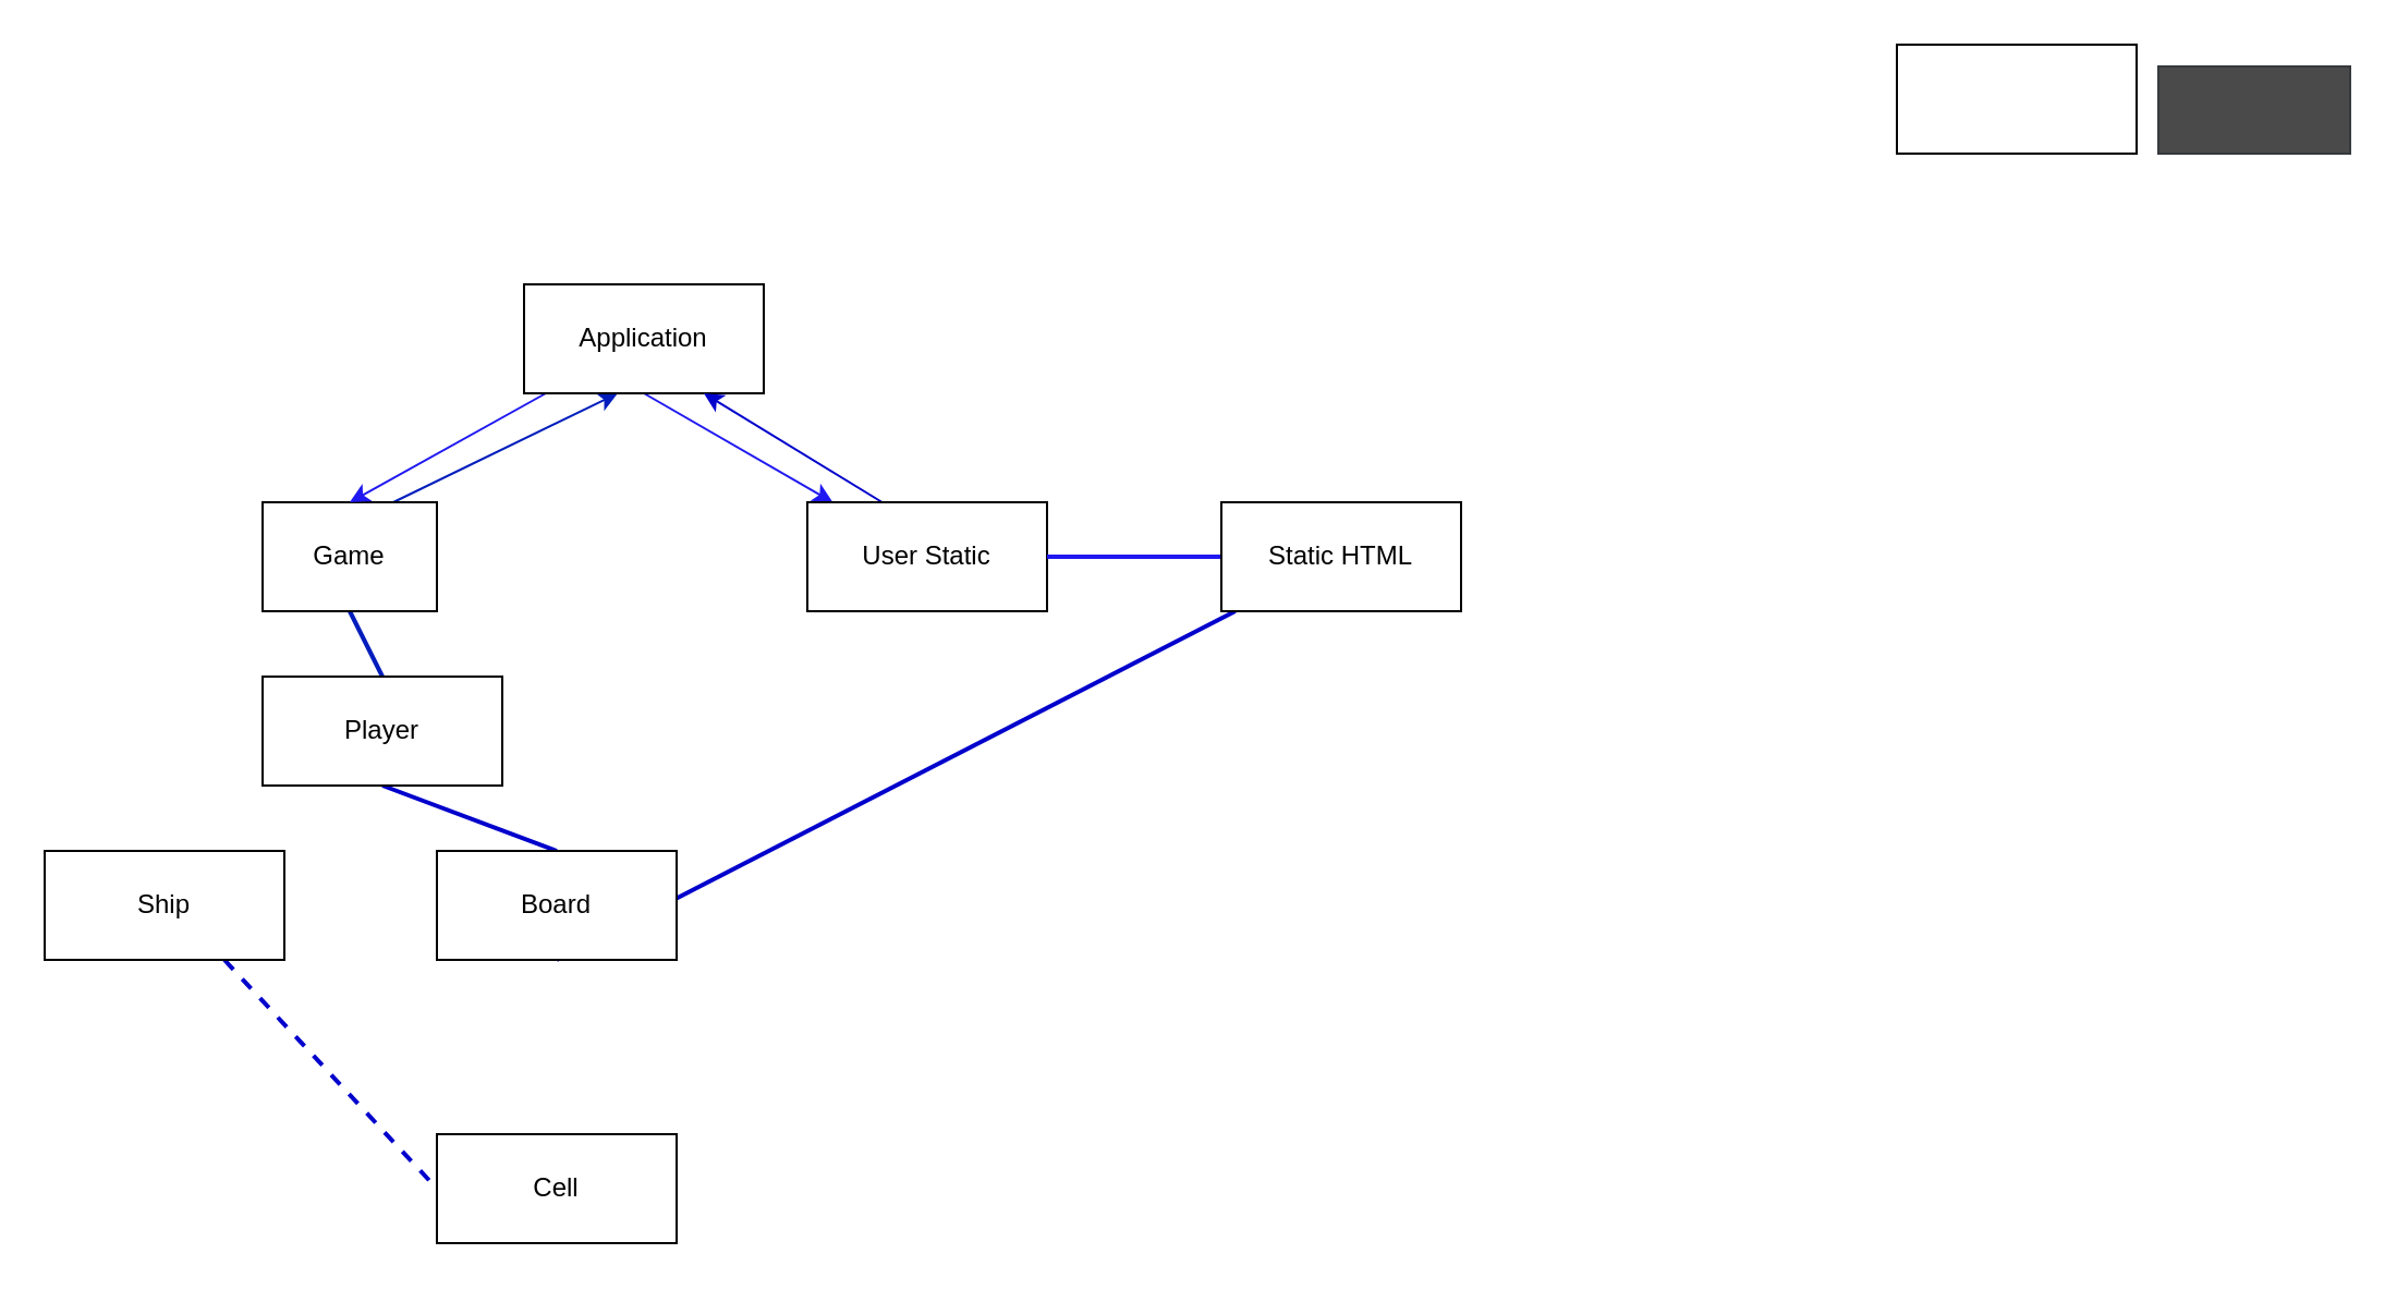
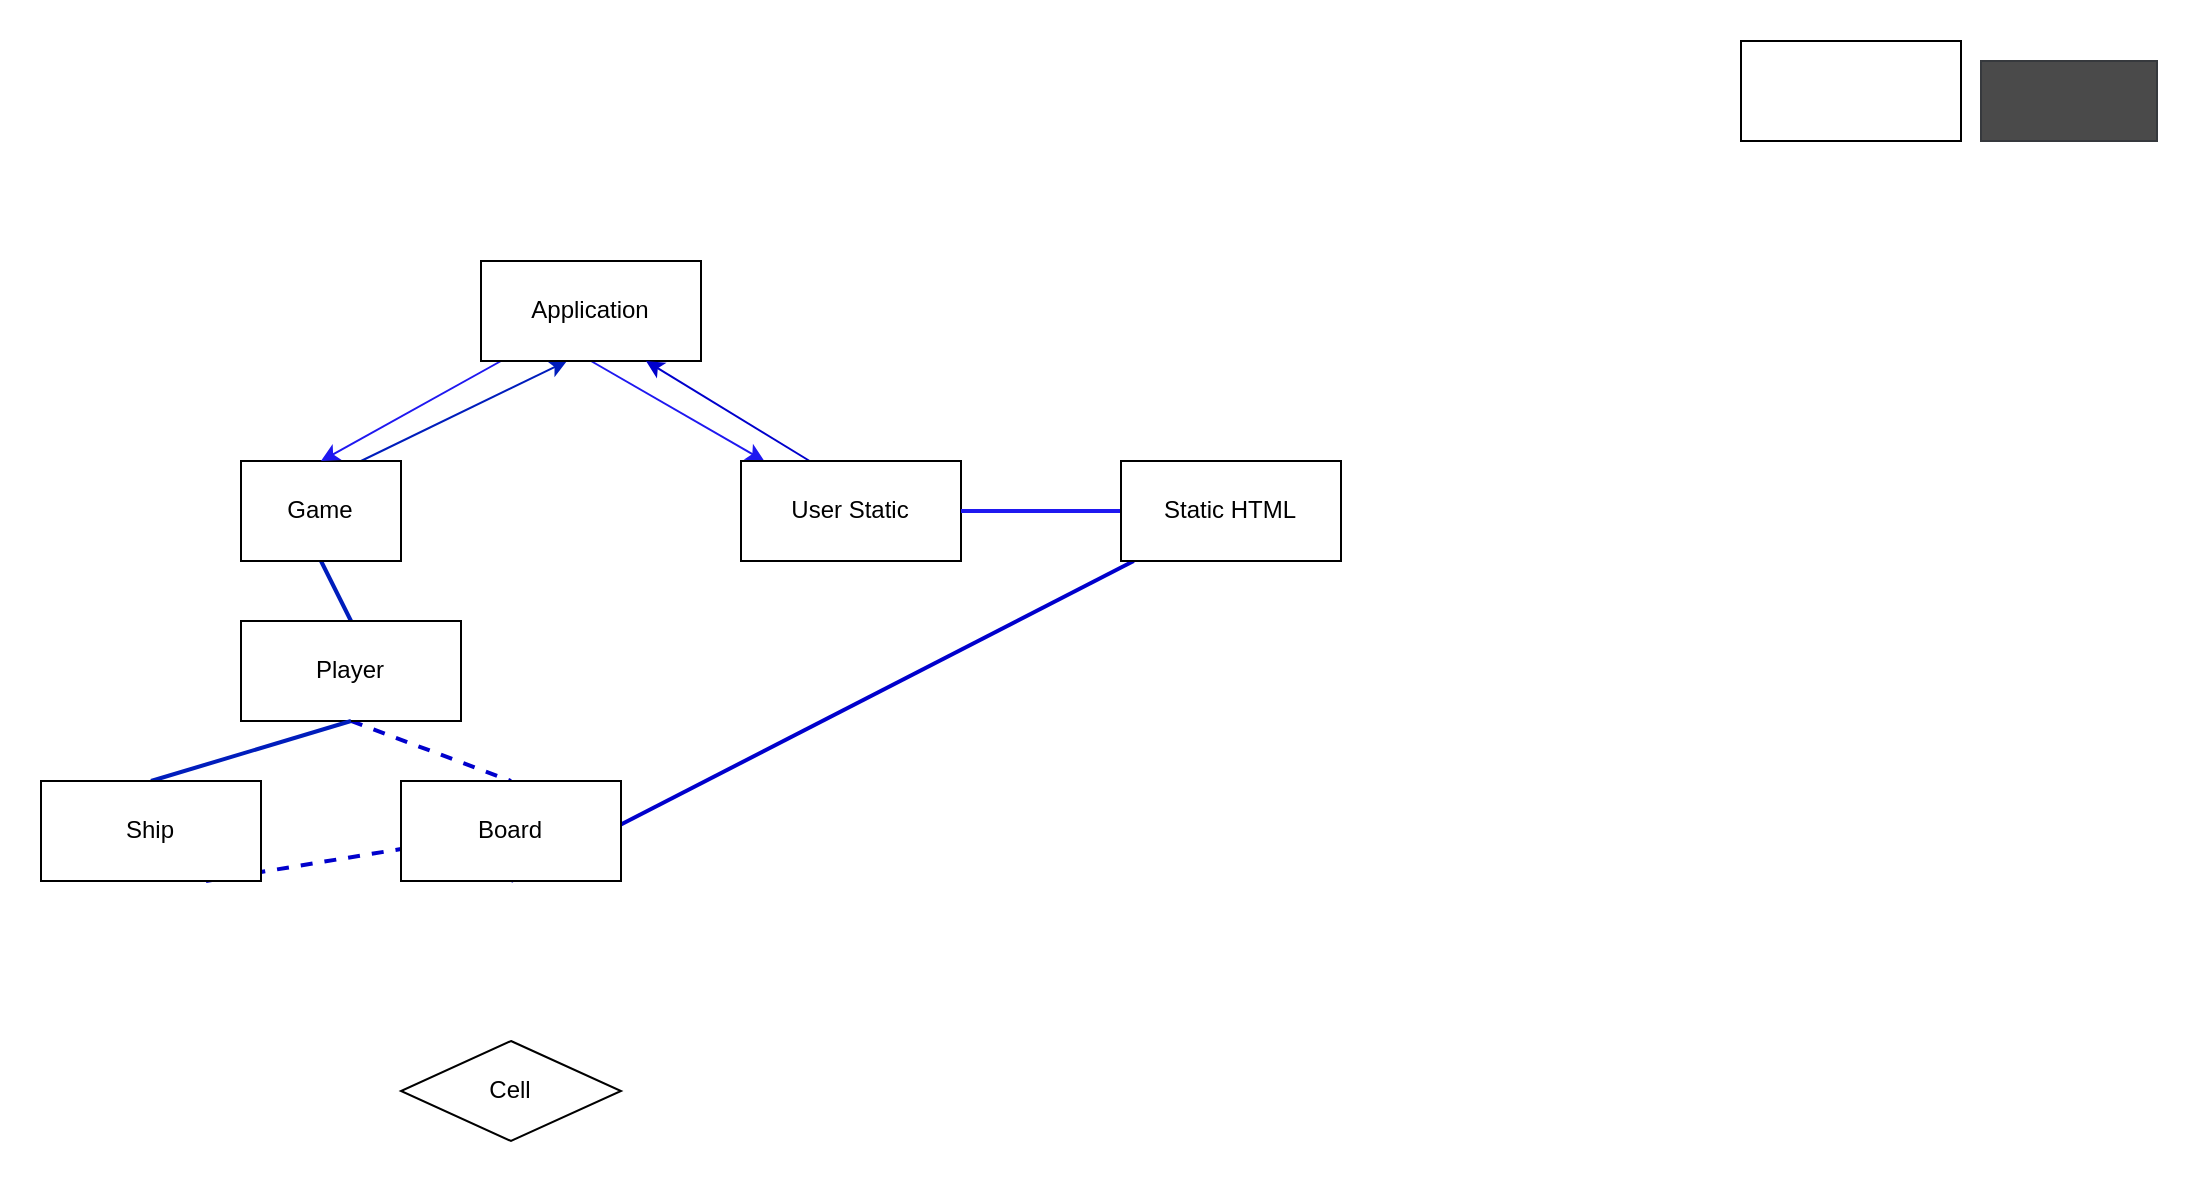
- <mxCell id="8" style="edgeStyle=none;html=1;exitX=0.5;exitY=1;exitDx=0;exitDy=0;entryX=0.5;entryY=0;entryDx=0;entryDy=0;strokeColor=#0000CC;endArrow=none;endFill=0;strokeWidth=2;" edge="1" parent="1" source="9" target="17"><mxGeometry relative="1" as="geometry" /></mxCell>
+ <mxCell id="8" style="edgeStyle=none;html=1;exitX=0.5;exitY=1;exitDx=0;exitDy=0;entryX=0.5;entryY=0;entryDx=0;entryDy=0;strokeColor=#0000CC;endArrow=none;endFill=0;strokeWidth=2;dashed=1;" edge="1" parent="1" source="9" target="17"><mxGeometry relative="1" as="geometry" /></mxCell>
+ <mxCell id="12" style="edgeStyle=none;html=1;exitX=0.5;exitY=0;exitDx=0;exitDy=0;entryX=0.5;entryY=1;entryDx=0;entryDy=0;fillColor=#0050ef;strokeColor=#001DBC;endArrow=none;endFill=0;strokeWidth=2;" edge="1" parent="1" source="14" target="9"><mxGeometry relative="1" as="geometry" /></mxCell>
- <mxCell id="13" style="edgeStyle=none;html=1;exitX=0.75;exitY=1;exitDx=0;exitDy=0;entryX=0;entryY=0.5;entryDx=0;entryDy=0;endArrow=none;endFill=0;strokeColor=#0000CC;dashed=1;strokeWidth=2;" edge="1" parent="1" source="14" target="15"><mxGeometry relative="1" as="geometry" /></mxCell>
+ <mxCell id="13" style="edgeStyle=none;html=1;exitX=0.75;exitY=1;exitDx=0;exitDy=0;endArrow=none;endFill=0;strokeColor=#0000CC;dashed=1;strokeWidth=2;" edge="1" parent="1" source="14" target="17"><mxGeometry relative="1" as="geometry" /></mxCell>
- <mxCell id="15" value="Cell" style="rounded=0;whiteSpace=wrap;html=1;" vertex="1" parent="1"><mxGeometry x="200" y="520" width="110" height="50" as="geometry" /></mxCell>
+ <mxCell id="15" value="Cell" style="rhombus;whiteSpace=wrap;html=1;" vertex="1" parent="1"><mxGeometry x="200" y="520" width="110" height="50" as="geometry" /></mxCell>
